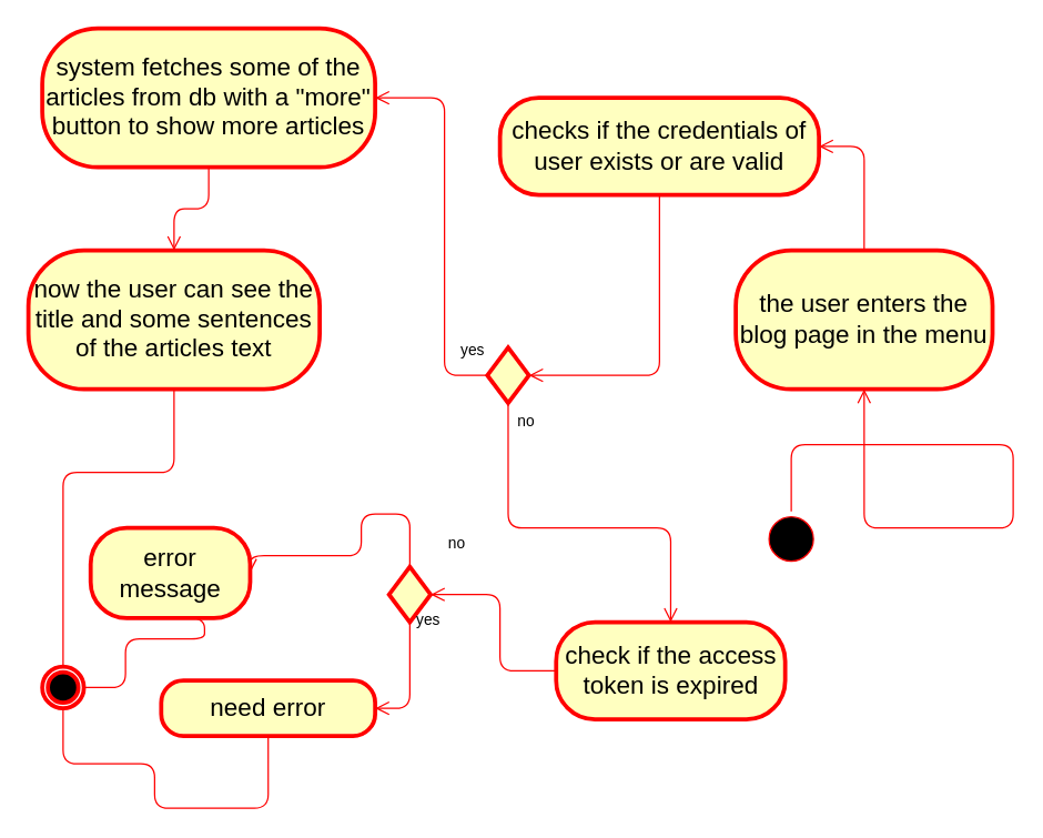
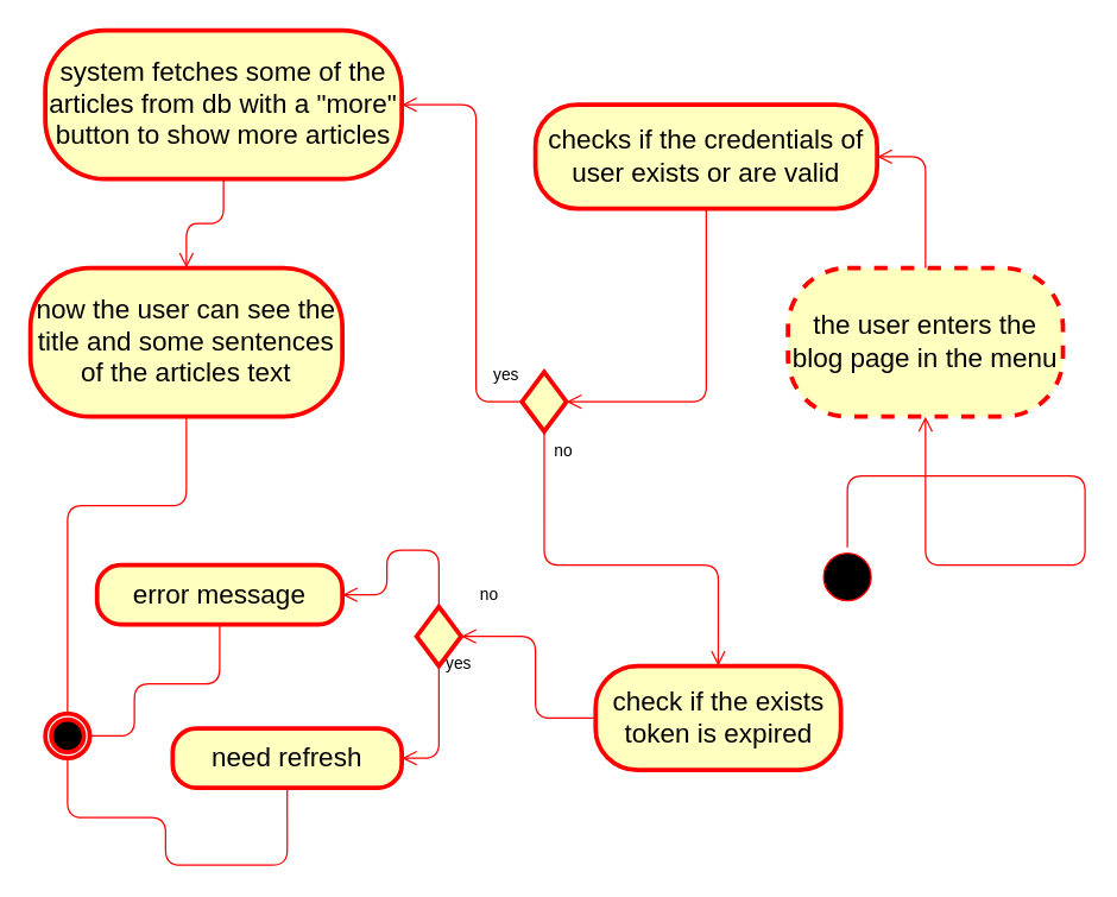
- <mxCell id="10" value="the user enters the blog page in the menu" style="rounded=1;whiteSpace=wrap;html=1;arcSize=40;fontColor=#000000;fillColor=#ffffc0;strokeColor=#ff0000;strokeWidth=3;fontSize=18;" vertex="1" parent="1"><mxGeometry x="530" y="180" width="185.13" height="100" as="geometry" /></mxCell>
+ <mxCell id="10" value="the user enters the blog page in the menu" style="rounded=1;whiteSpace=wrap;html=1;arcSize=40;fontColor=#000000;fillColor=#ffffc0;strokeColor=#ff0000;strokeWidth=3;fontSize=18;dashed=1;" vertex="1" parent="1"><mxGeometry x="530" y="180" width="185.13" height="100" as="geometry" /></mxCell>
- <mxCell id="19" value="error message" style="rounded=1;whiteSpace=wrap;html=1;arcSize=40;fontColor=#000000;fillColor=#ffffc0;strokeColor=#ff0000;strokeWidth=3;fontSize=18;" vertex="1" parent="1"><mxGeometry x="64.87" y="380" width="115" height="65" as="geometry" /></mxCell>
+ <mxCell id="19" value="error message" style="rounded=1;whiteSpace=wrap;html=1;arcSize=40;fontColor=#000000;fillColor=#ffffc0;strokeColor=#ff0000;strokeWidth=3;fontSize=18;" vertex="1" parent="1"><mxGeometry x="64.87" y="380" width="165.13" height="40" as="geometry" /></mxCell>
- <mxCell id="14" value="check if the access token is expired" style="rounded=1;whiteSpace=wrap;html=1;arcSize=40;fontColor=#000000;fillColor=#ffffc0;strokeColor=#ff0000;strokeWidth=3;fontSize=18;" vertex="1" parent="1"><mxGeometry x="400.5" y="448" width="165.13" height="70" as="geometry" /></mxCell>
+ <mxCell id="14" value="check if the exists token is expired" style="rounded=1;whiteSpace=wrap;html=1;arcSize=40;fontColor=#000000;fillColor=#ffffc0;strokeColor=#ff0000;strokeWidth=3;fontSize=18;" vertex="1" parent="1"><mxGeometry x="400.5" y="448" width="165.13" height="70" as="geometry" /></mxCell>
- <mxCell id="20" value="need error" style="rounded=1;whiteSpace=wrap;html=1;arcSize=40;fontColor=#000000;fillColor=#ffffc0;strokeColor=#ff0000;strokeWidth=3;fontSize=18;" vertex="1" parent="1"><mxGeometry x="115.75" y="490" width="154.25" height="40" as="geometry" /></mxCell>
+ <mxCell id="20" value="need refresh" style="rounded=1;whiteSpace=wrap;html=1;arcSize=40;fontColor=#000000;fillColor=#ffffc0;strokeColor=#ff0000;strokeWidth=3;fontSize=18;" vertex="1" parent="1"><mxGeometry x="115.75" y="490" width="154.25" height="40" as="geometry" /></mxCell>
